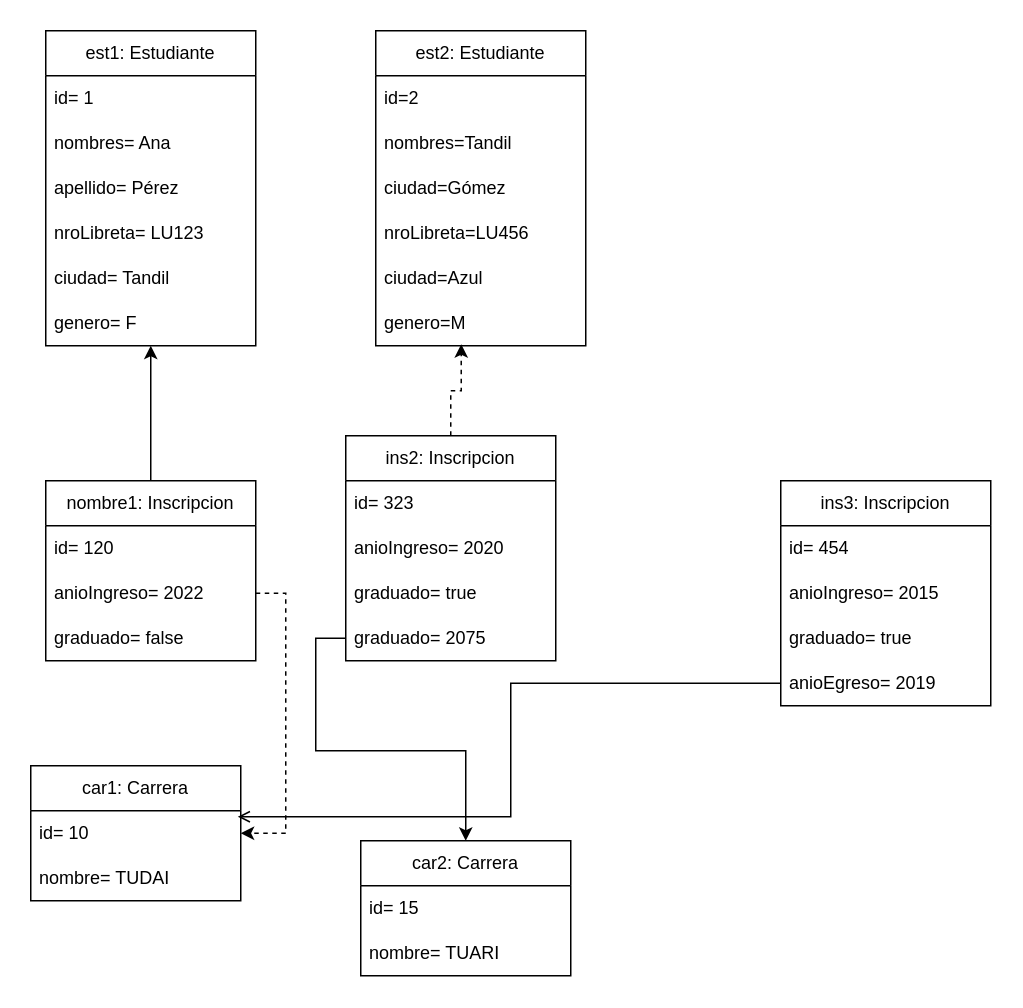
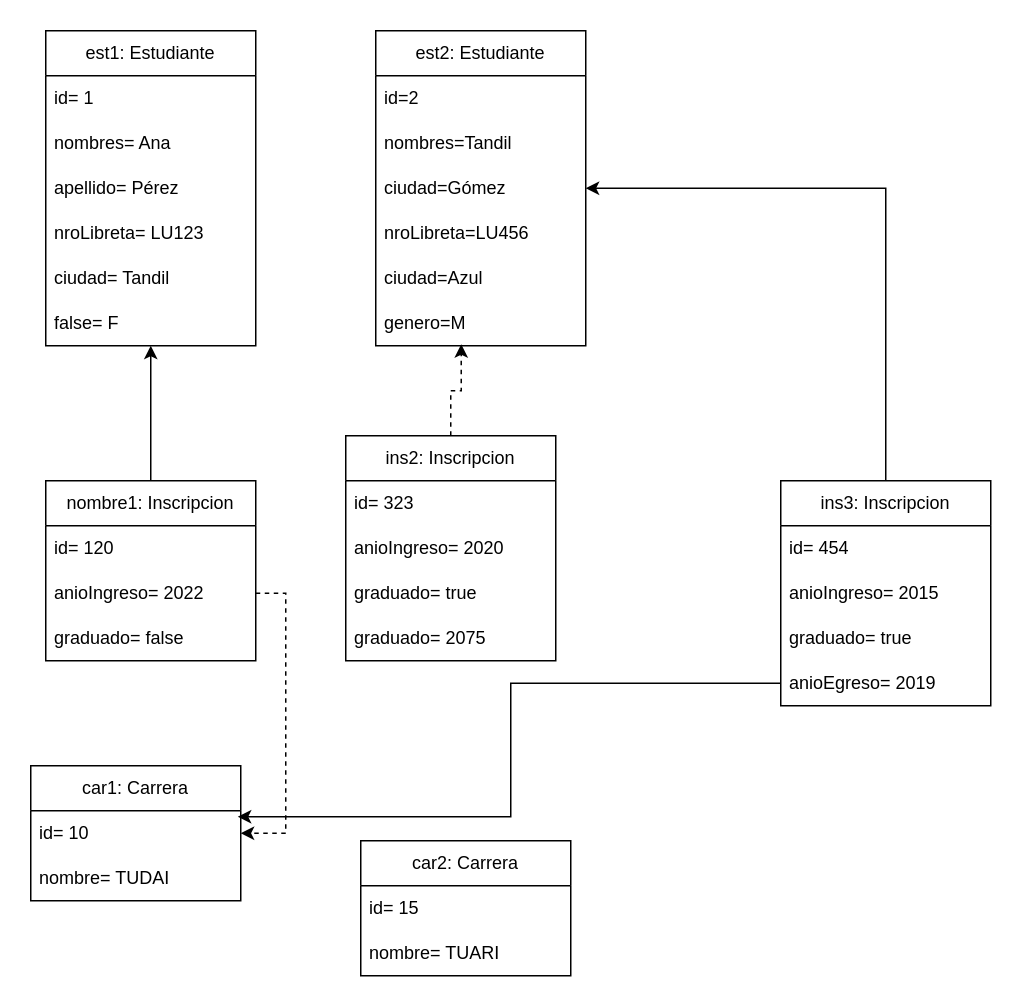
+ <mxCell id="31" style="edgeStyle=orthogonalEdgeStyle;rounded=0;orthogonalLoop=1;jettySize=auto;html=1;exitX=0.5;exitY=0;exitDx=0;exitDy=0;entryX=1;entryY=0.5;entryDx=0;entryDy=0;" edge="1" parent="1" source="32" target="12"><mxGeometry relative="1" as="geometry" /></mxCell>
- <mxCell id="8" value="genero= F" style="text;strokeColor=none;fillColor=none;align=left;verticalAlign=middle;spacingLeft=4;spacingRight=4;overflow=hidden;points=[[0,0.5],[1,0.5]];portConstraint=eastwest;rotatable=0;whiteSpace=wrap;html=1;" vertex="1" parent="2"><mxGeometry y="180" width="140" height="30" as="geometry" /></mxCell>
+ <mxCell id="8" value="false= F" style="text;strokeColor=none;fillColor=none;align=left;verticalAlign=middle;spacingLeft=4;spacingRight=4;overflow=hidden;points=[[0,0.5],[1,0.5]];portConstraint=eastwest;rotatable=0;whiteSpace=wrap;html=1;" vertex="1" parent="2"><mxGeometry y="180" width="140" height="30" as="geometry" /></mxCell>
- <mxCell id="39" style="edgeStyle=orthogonalEdgeStyle;rounded=0;orthogonalLoop=1;jettySize=auto;html=1;exitX=0;exitY=0.5;exitDx=0;exitDy=0;" edge="1" parent="1" source="30" target="19"><mxGeometry relative="1" as="geometry" /></mxCell>
- <mxCell id="40" style="edgeStyle=orthogonalEdgeStyle;rounded=0;orthogonalLoop=1;jettySize=auto;html=1;exitX=0;exitY=0.5;exitDx=0;exitDy=0;entryX=0.986;entryY=0.133;entryDx=0;entryDy=0;entryPerimeter=0;endArrow=open;" edge="1" parent="1" source="36" target="17"><mxGeometry relative="1" as="geometry" /></mxCell>
+ <mxCell id="40" style="edgeStyle=orthogonalEdgeStyle;rounded=0;orthogonalLoop=1;jettySize=auto;html=1;exitX=0;exitY=0.5;exitDx=0;exitDy=0;entryX=0.986;entryY=0.133;entryDx=0;entryDy=0;entryPerimeter=0;" edge="1" parent="1" source="36" target="17"><mxGeometry relative="1" as="geometry" /></mxCell>
